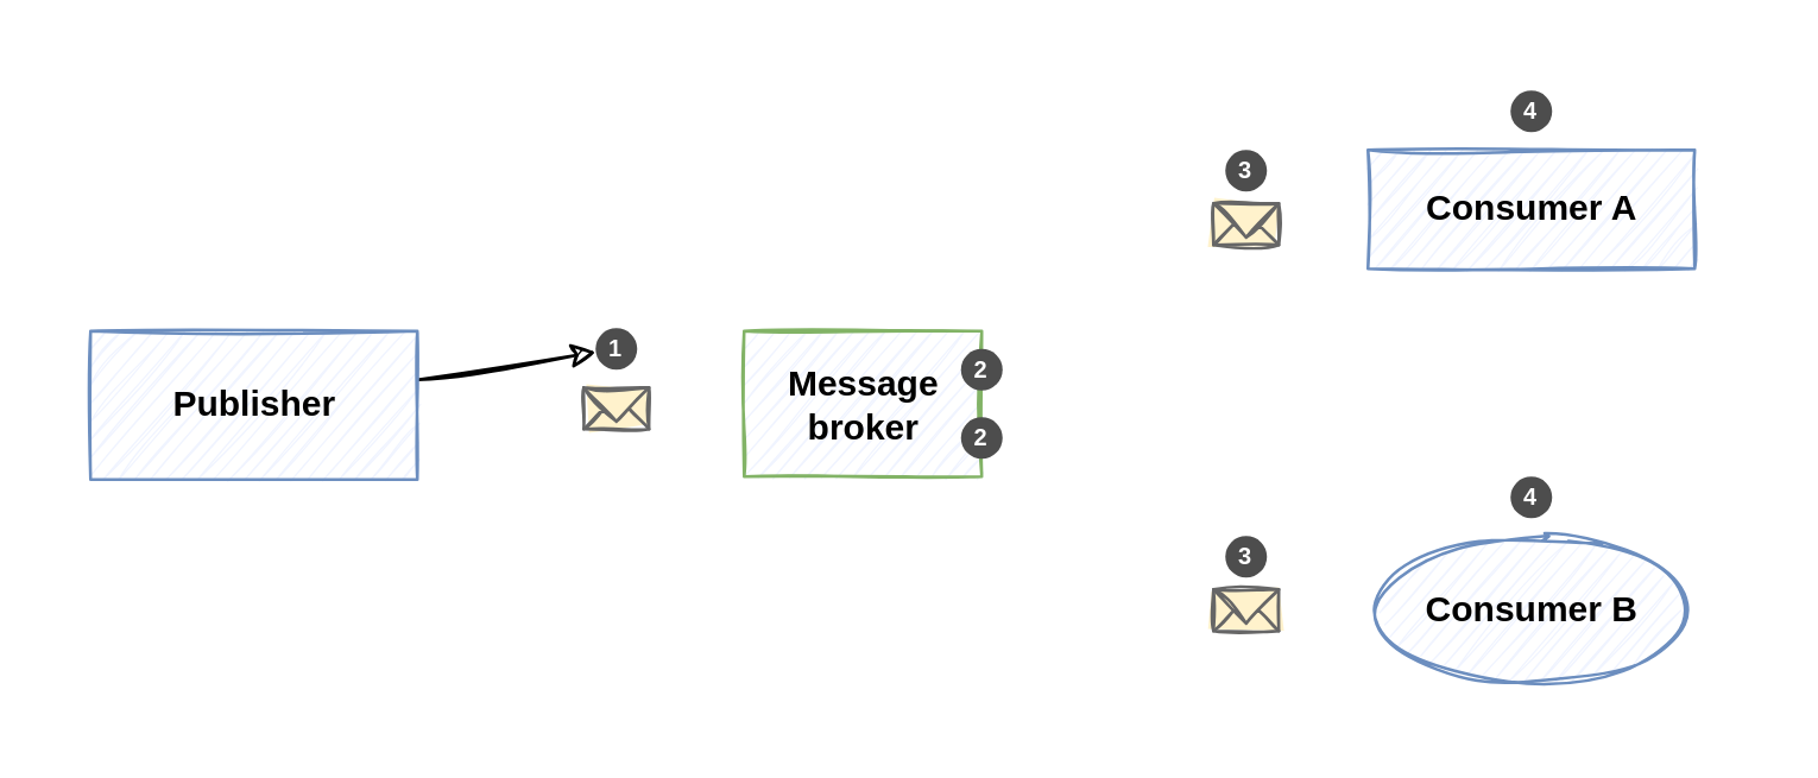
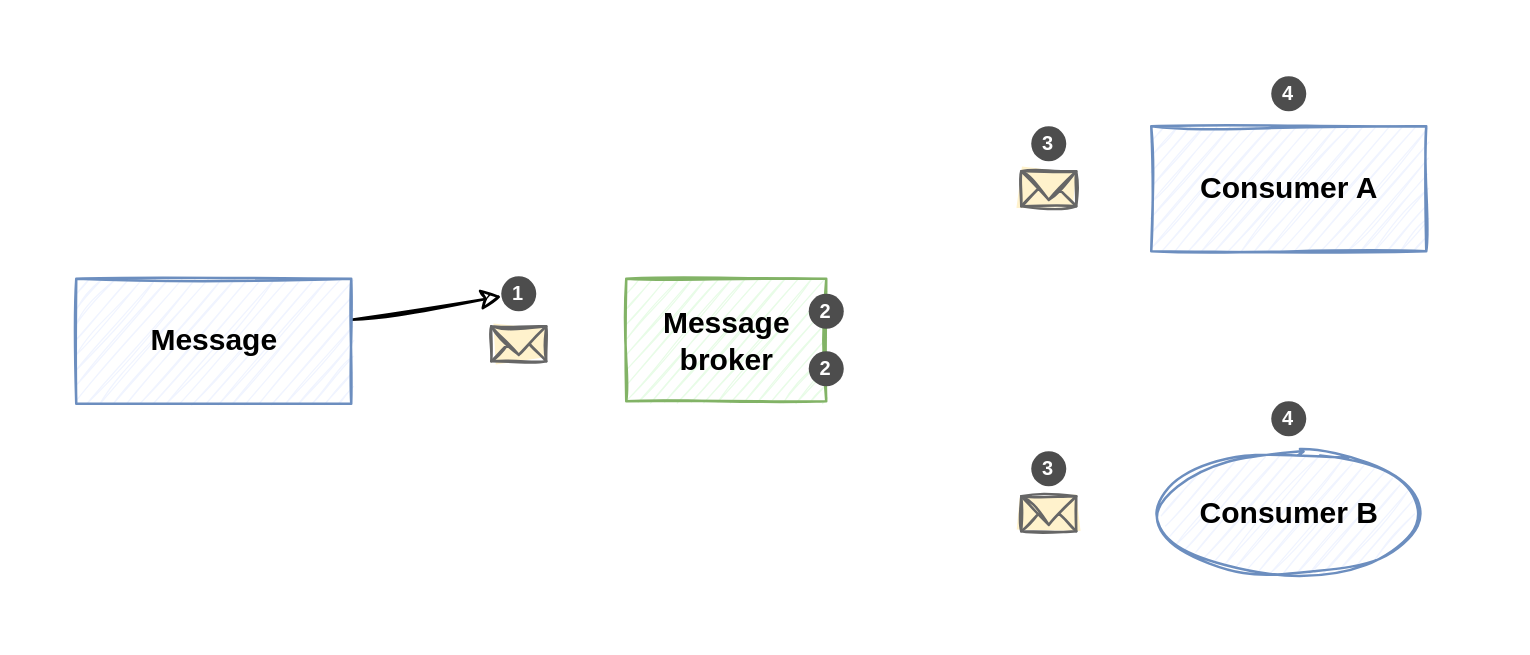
- <mxCell id="6" value="Consumer A" style="html=1;sketch=1;strokeColor=#6c8ebf;fontStyle=1;labelBackgroundColor=none;fillColor=#F0F4FF;" parent="1" vertex="1"><mxGeometry x="460" y="50" width="110" height="40" as="geometry" /></mxCell>
+ <mxCell id="6" value="Consumer A" style="html=1;sketch=1;strokeColor=#6c8ebf;fontStyle=1;labelBackgroundColor=none;fillColor=#F0F4FF;" parent="1" vertex="1"><mxGeometry x="460" y="50" width="110" height="50" as="geometry" /></mxCell>
- <mxCell id="5" value="Message&lt;br&gt;broker" style="html=1;strokeColor=#82b366;sketch=1;fontStyle=1;labelBackgroundColor=none;fillColor=#f0f4ff;" parent="1" vertex="1"><mxGeometry x="250" y="111" width="80" height="49" as="geometry" /></mxCell>
+ <mxCell id="5" value="Message&lt;br&gt;broker" style="html=1;strokeColor=#82b366;sketch=1;fontStyle=1;labelBackgroundColor=none;fillColor=#E8FCE7;" parent="1" vertex="1"><mxGeometry x="250" y="111" width="80" height="49" as="geometry" /></mxCell>
- <mxCell id="4" value="Publisher" style="html=1;sketch=1;strokeColor=#6c8ebf;fontStyle=1;labelBackgroundColor=none;fillColor=#F0F4FF;" parent="1" vertex="1"><mxGeometry x="30" y="111" width="110" height="50" as="geometry" /></mxCell>
+ <mxCell id="4" value="Message" style="html=1;sketch=1;strokeColor=#6c8ebf;fontStyle=1;labelBackgroundColor=none;fillColor=#F0F4FF;" parent="1" vertex="1"><mxGeometry x="30" y="111" width="110" height="50" as="geometry" /></mxCell>
